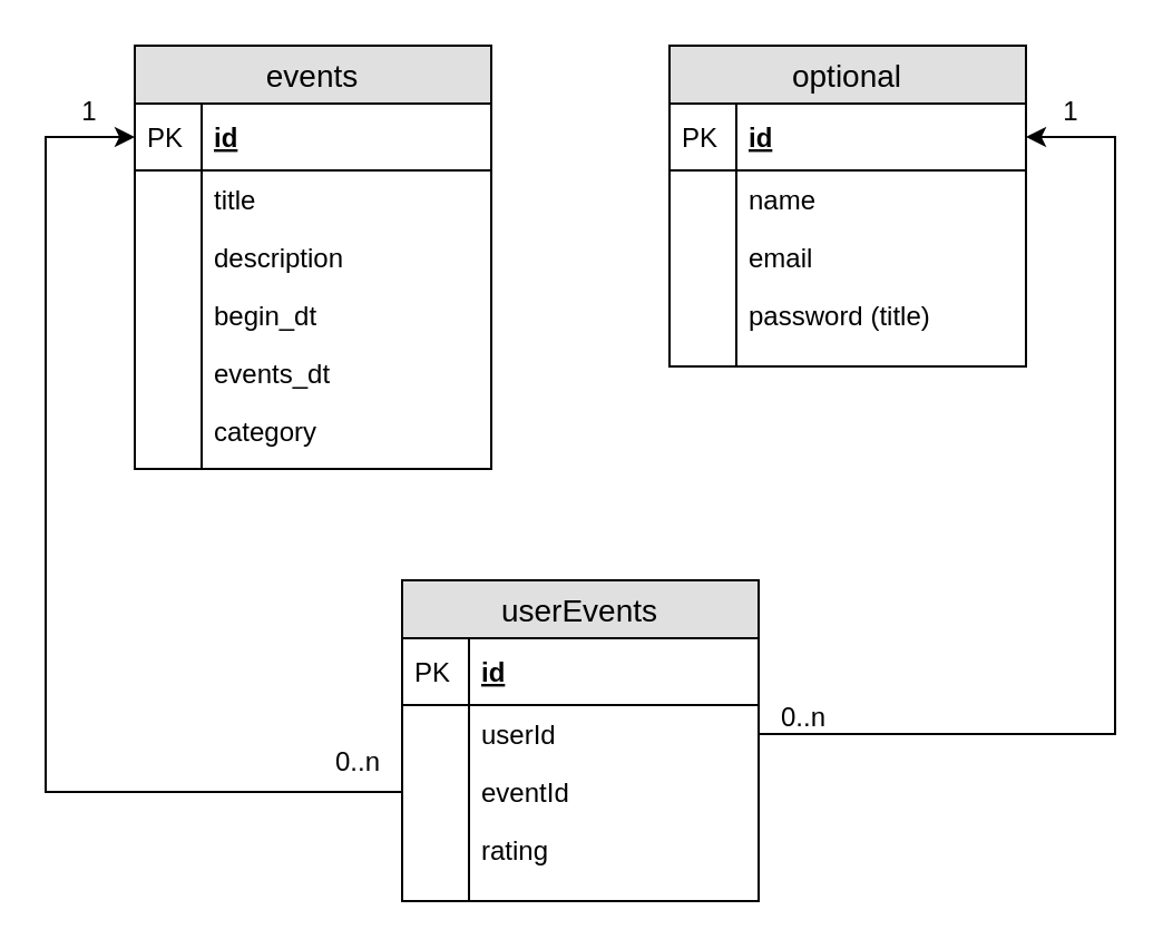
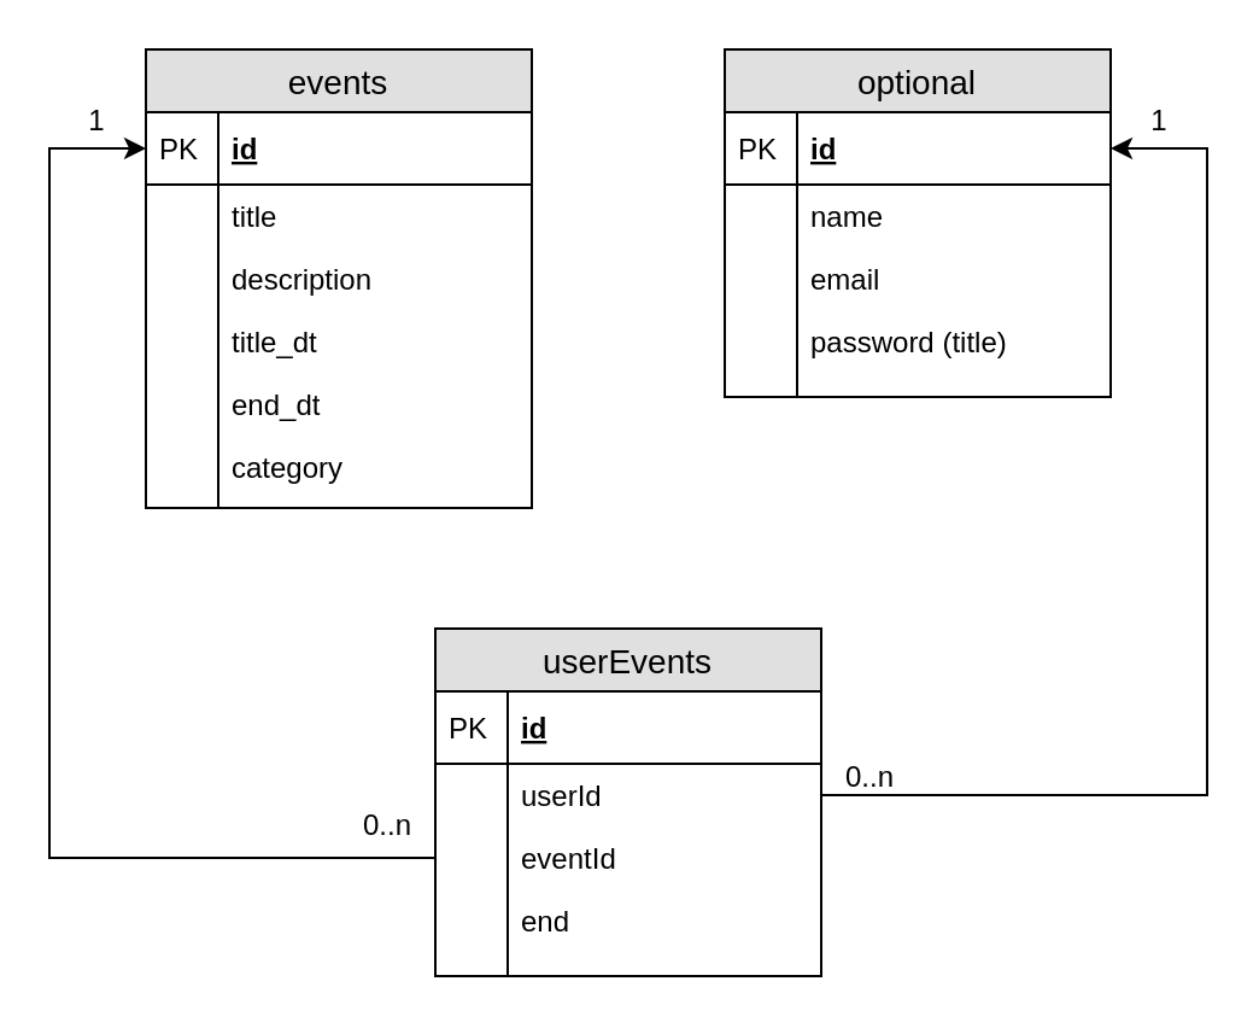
- <mxCell id="9" value="begin_dt" style="shape=partialRectangle;top=0;left=0;right=0;bottom=0;align=left;verticalAlign=top;fillColor=none;spacingLeft=34;spacingRight=4;overflow=hidden;rotatable=0;points=[[0,0.5],[1,0.5]];portConstraint=eastwest;dropTarget=0;fontSize=12;" vertex="1" parent="2"><mxGeometry y="108" width="160" height="26" as="geometry" /></mxCell>
+ <mxCell id="9" value="title_dt" style="shape=partialRectangle;top=0;left=0;right=0;bottom=0;align=left;verticalAlign=top;fillColor=none;spacingLeft=34;spacingRight=4;overflow=hidden;rotatable=0;points=[[0,0.5],[1,0.5]];portConstraint=eastwest;dropTarget=0;fontSize=12;" vertex="1" parent="2"><mxGeometry y="108" width="160" height="26" as="geometry" /></mxCell>
- <mxCell id="11" value="events_dt" style="shape=partialRectangle;top=0;left=0;right=0;bottom=0;align=left;verticalAlign=top;fillColor=none;spacingLeft=34;spacingRight=4;overflow=hidden;rotatable=0;points=[[0,0.5],[1,0.5]];portConstraint=eastwest;dropTarget=0;fontSize=12;" vertex="1" parent="2"><mxGeometry y="134" width="160" height="26" as="geometry" /></mxCell>
+ <mxCell id="11" value="end_dt" style="shape=partialRectangle;top=0;left=0;right=0;bottom=0;align=left;verticalAlign=top;fillColor=none;spacingLeft=34;spacingRight=4;overflow=hidden;rotatable=0;points=[[0,0.5],[1,0.5]];portConstraint=eastwest;dropTarget=0;fontSize=12;" vertex="1" parent="2"><mxGeometry y="134" width="160" height="26" as="geometry" /></mxCell>
- <mxCell id="35" value="rating" style="shape=partialRectangle;top=0;left=0;right=0;bottom=0;align=left;verticalAlign=top;fillColor=none;spacingLeft=34;spacingRight=4;overflow=hidden;rotatable=0;points=[[0,0.5],[1,0.5]];portConstraint=eastwest;dropTarget=0;fontSize=12;" vertex="1" parent="28"><mxGeometry y="108" width="160" height="26" as="geometry" /></mxCell>
+ <mxCell id="35" value="end" style="shape=partialRectangle;top=0;left=0;right=0;bottom=0;align=left;verticalAlign=top;fillColor=none;spacingLeft=34;spacingRight=4;overflow=hidden;rotatable=0;points=[[0,0.5],[1,0.5]];portConstraint=eastwest;dropTarget=0;fontSize=12;" vertex="1" parent="28"><mxGeometry y="108" width="160" height="26" as="geometry" /></mxCell>
